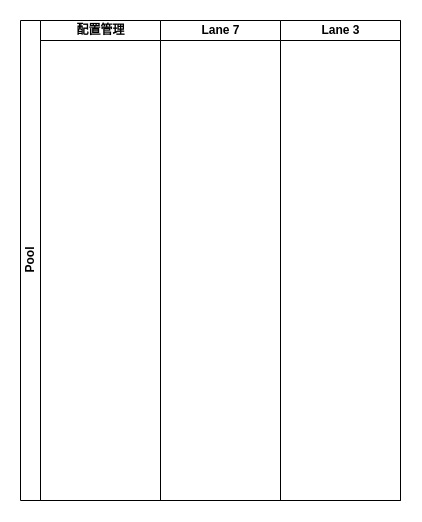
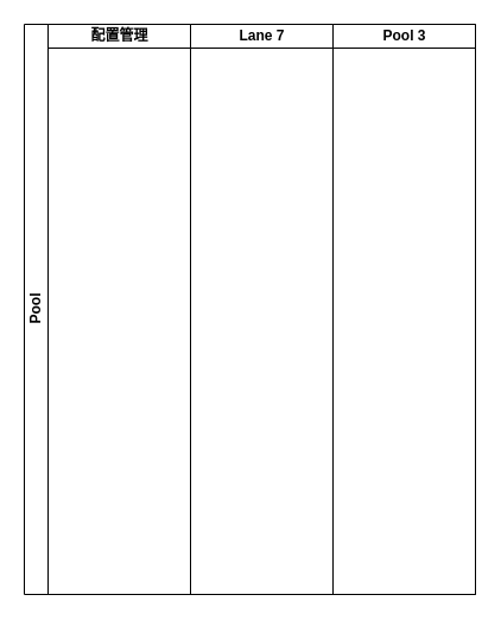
- <mxCell id="5" value="Lane 3" style="swimlane;html=1;startSize=20;" parent="2" vertex="1"><mxGeometry x="260" width="120" height="480" as="geometry" /></mxCell>
+ <mxCell id="5" value="Pool 3" style="swimlane;html=1;startSize=20;" parent="2" vertex="1"><mxGeometry x="260" width="120" height="480" as="geometry" /></mxCell>
